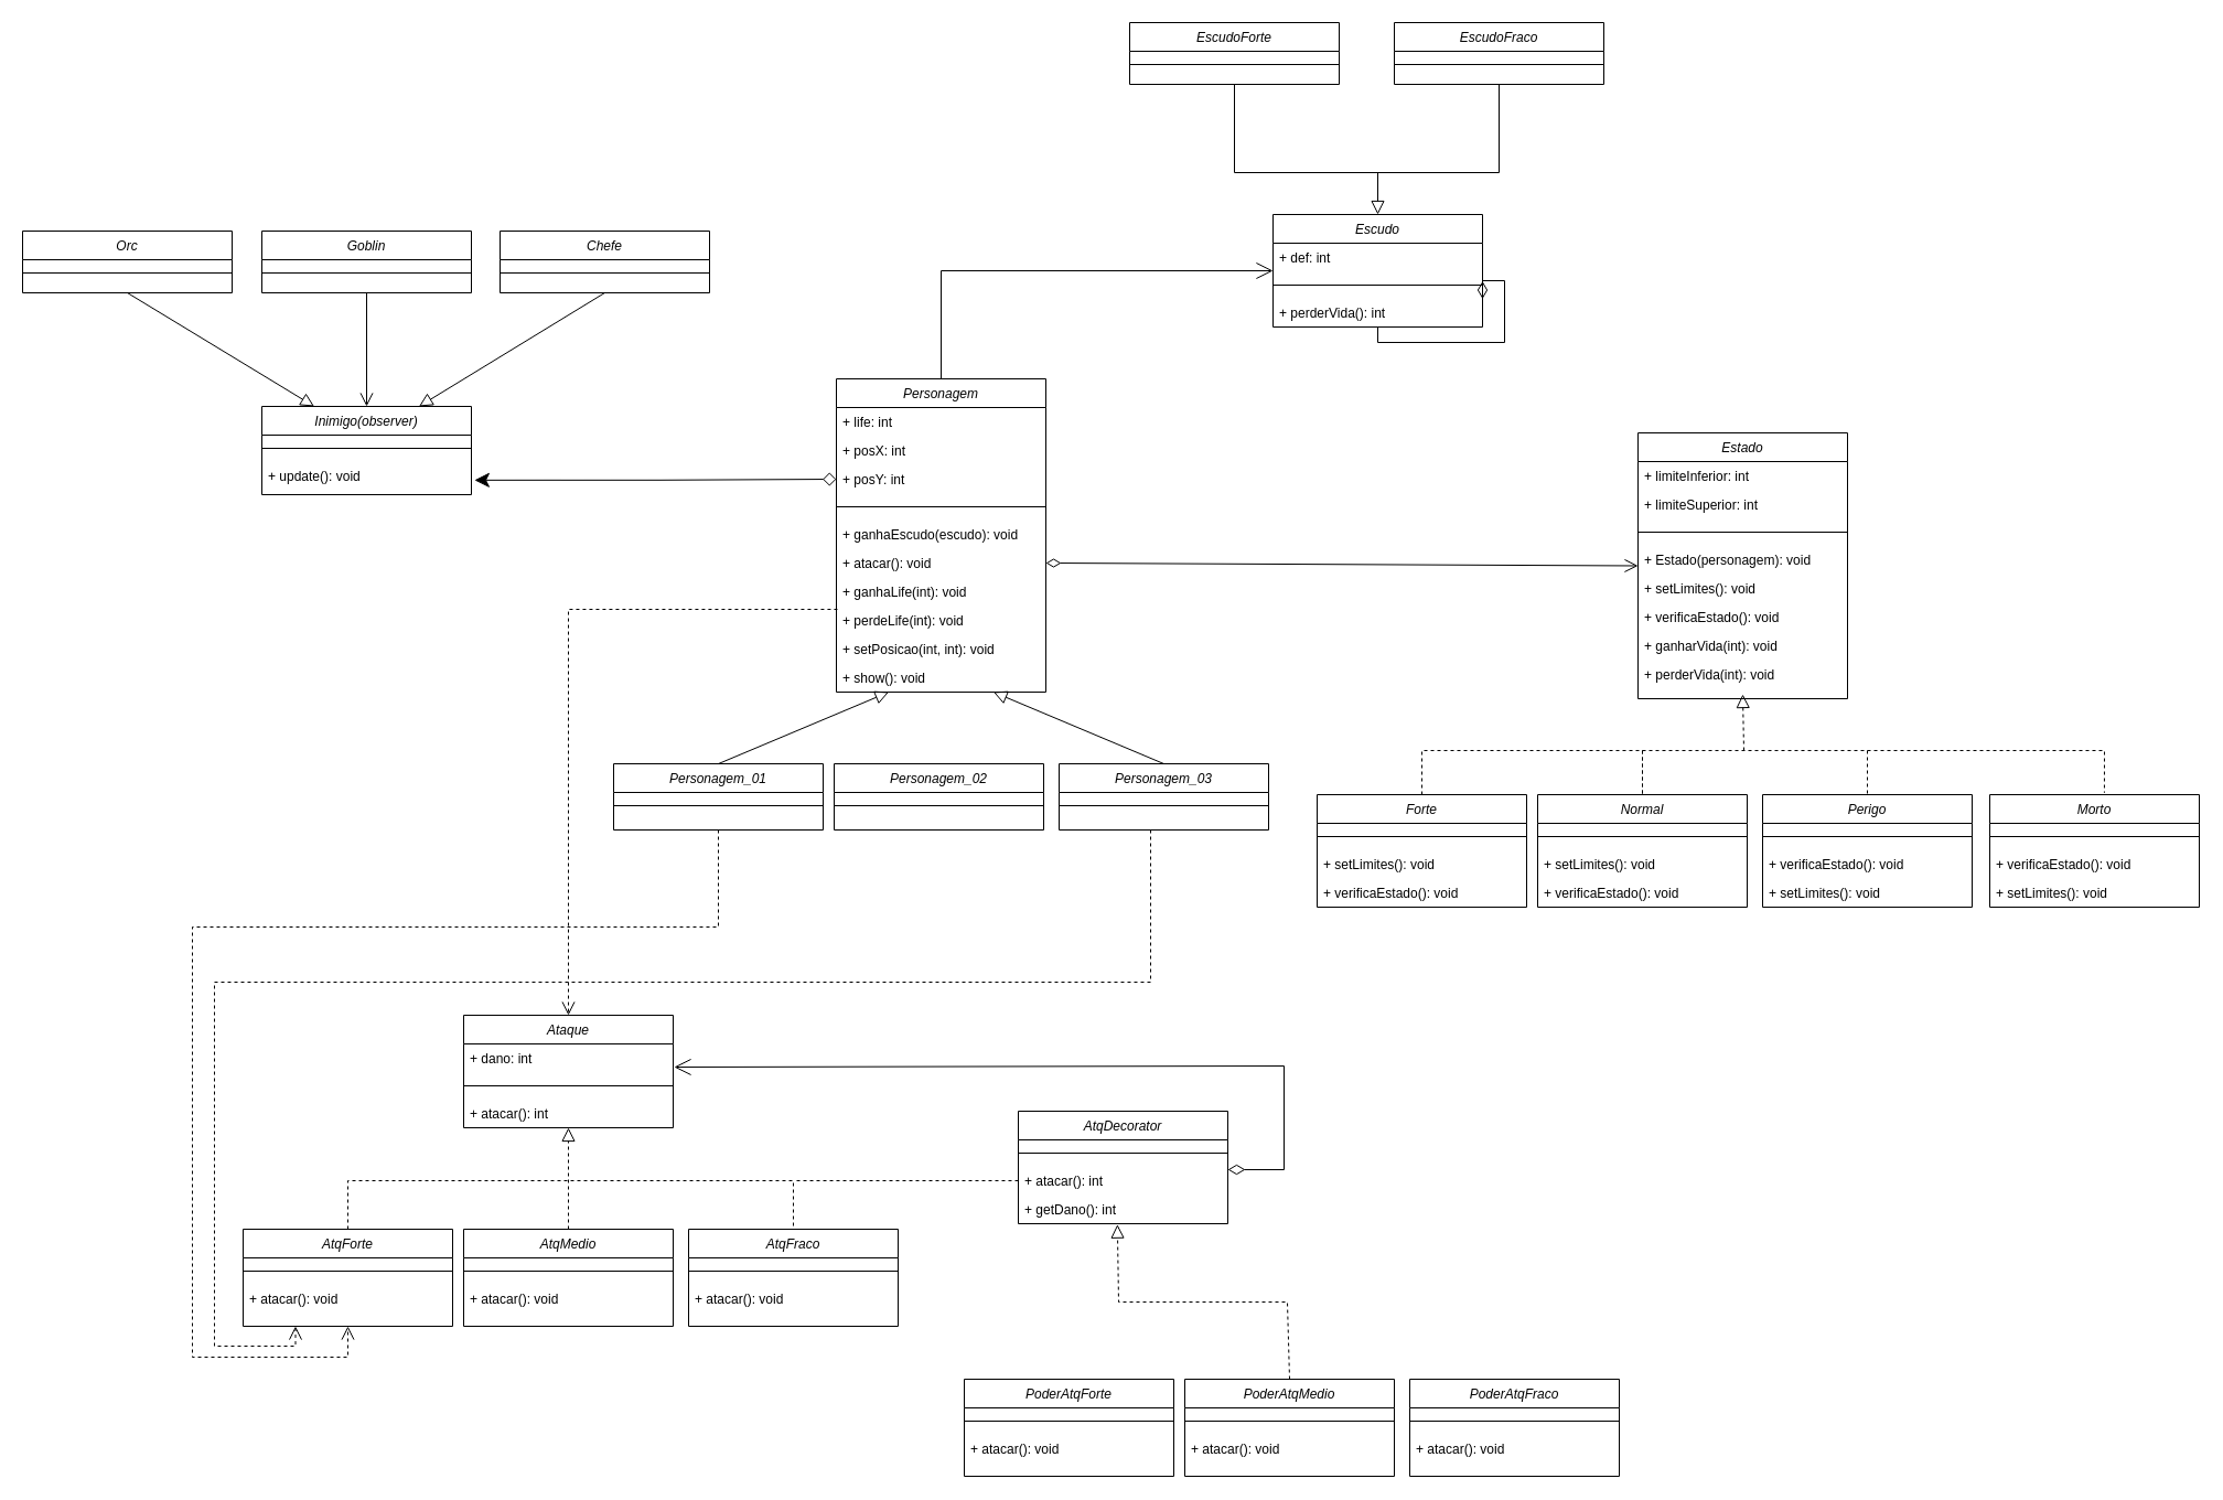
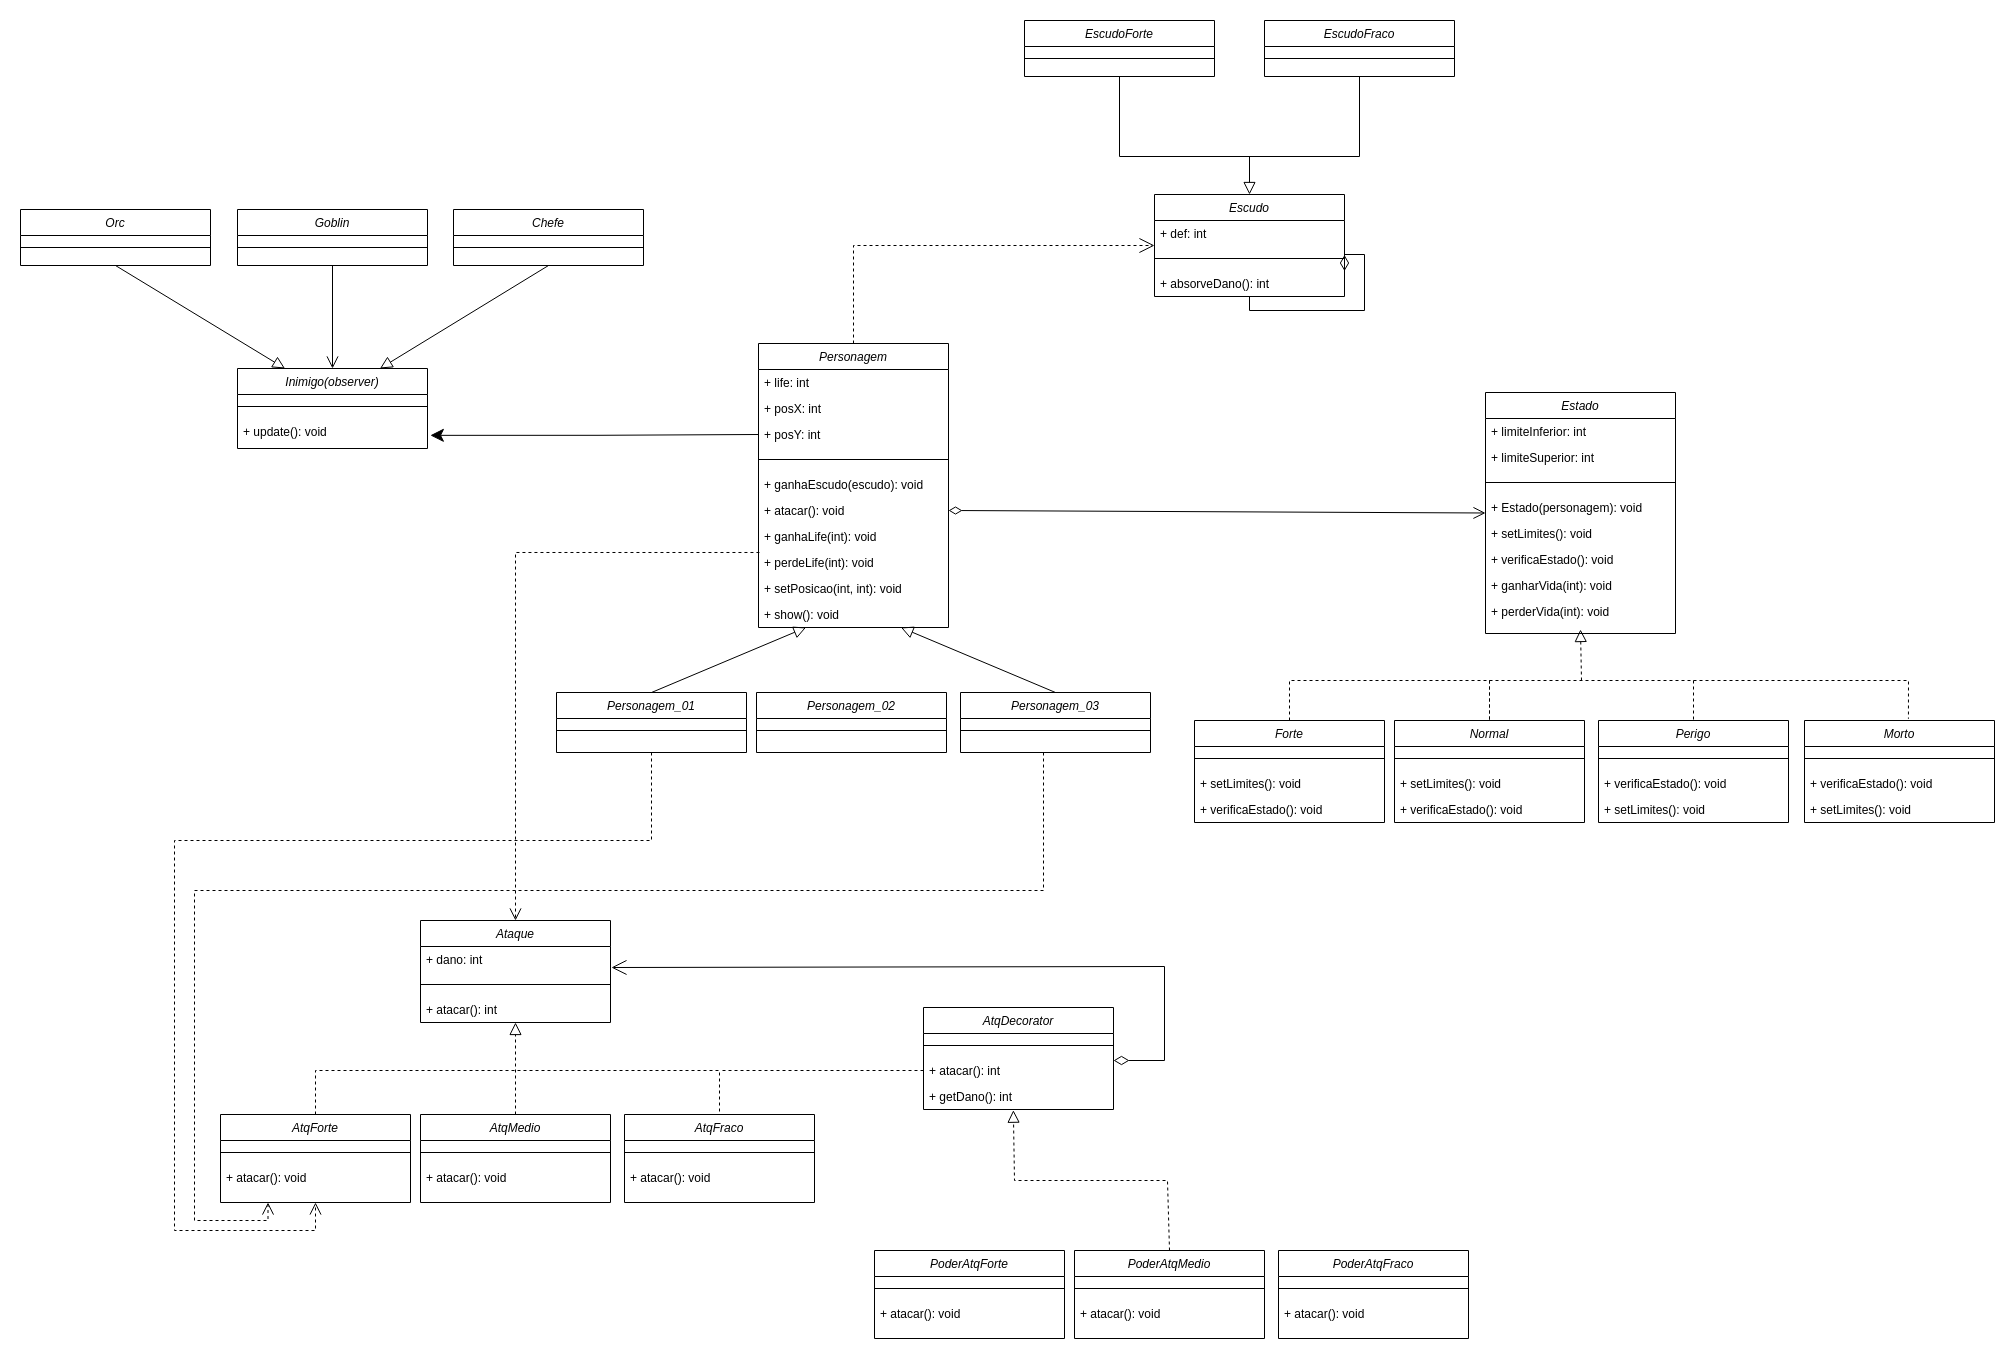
- <mxCell id="2" style="edgeStyle=orthogonalEdgeStyle;rounded=0;orthogonalLoop=1;jettySize=auto;html=1;entryX=0;entryY=0.5;entryDx=0;entryDy=0;startArrow=none;startFill=0;endArrow=open;endFill=0;startSize=13;endSize=13;strokeWidth=1;" edge="1" parent="1" source="3" target="74"><mxGeometry relative="1" as="geometry"><Array as="points"><mxPoint x="853" y="245" /></Array></mxGeometry></mxCell>
+ <mxCell id="2" style="edgeStyle=orthogonalEdgeStyle;rounded=0;orthogonalLoop=1;jettySize=auto;html=1;entryX=0;entryY=0.5;entryDx=0;entryDy=0;startArrow=none;startFill=0;endArrow=open;endFill=0;startSize=13;endSize=13;strokeWidth=1;dashed=1;" edge="1" parent="1" source="3" target="74"><mxGeometry relative="1" as="geometry"><Array as="points"><mxPoint x="853" y="245" /></Array></mxGeometry></mxCell>
- <mxCell id="77" value="+ perderVida(): int" style="text;align=left;verticalAlign=top;spacingLeft=4;spacingRight=4;overflow=hidden;rotatable=0;points=[[0,0.5],[1,0.5]];portConstraint=eastwest;" vertex="1" parent="74"><mxGeometry y="76" width="190" height="26" as="geometry" /></mxCell>
+ <mxCell id="77" value="+ absorveDano(): int" style="text;align=left;verticalAlign=top;spacingLeft=4;spacingRight=4;overflow=hidden;rotatable=0;points=[[0,0.5],[1,0.5]];portConstraint=eastwest;" vertex="1" parent="74"><mxGeometry y="76" width="190" height="26" as="geometry" /></mxCell>
- <mxCell id="91" style="edgeStyle=orthogonalEdgeStyle;rounded=0;orthogonalLoop=1;jettySize=auto;html=1;entryX=0;entryY=0.5;entryDx=0;entryDy=0;startArrow=classic;startFill=1;endArrow=diamond;endFill=0;startSize=11;endSize=10;strokeWidth=1;exitX=1.015;exitY=0.648;exitDx=0;exitDy=0;exitPerimeter=0;" edge="1" parent="1" source="57" target="6"><mxGeometry relative="1" as="geometry" /></mxCell>
+ <mxCell id="91" style="edgeStyle=orthogonalEdgeStyle;rounded=0;orthogonalLoop=1;jettySize=auto;html=1;entryX=0;entryY=0.5;entryDx=0;entryDy=0;startArrow=classic;startFill=1;endArrow=none;endFill=0;startSize=11;endSize=10;strokeWidth=1;exitX=1.015;exitY=0.648;exitDx=0;exitDy=0;exitPerimeter=0;" edge="1" parent="1" source="57" target="6"><mxGeometry relative="1" as="geometry" /></mxCell>
